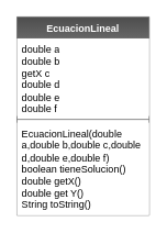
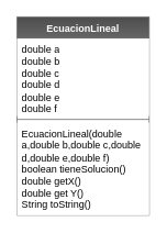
- <mxCell id="3" value="double a&lt;div&gt;&lt;span style=&quot;color: rgb(0, 0, 0);&quot;&gt;double b&lt;/span&gt;&lt;br&gt;&lt;/div&gt;&lt;div&gt;&lt;span style=&quot;color: rgb(0, 0, 0);&quot;&gt;getX c&lt;/span&gt;&lt;span style=&quot;color: rgb(0, 0, 0);&quot;&gt;&lt;br&gt;&lt;/span&gt;&lt;/div&gt;&lt;div&gt;&lt;span style=&quot;color: rgb(0, 0, 0);&quot;&gt;double d&lt;/span&gt;&lt;span style=&quot;color: rgb(0, 0, 0);&quot;&gt;&lt;br&gt;&lt;/span&gt;&lt;/div&gt;&lt;div&gt;&lt;span style=&quot;color: rgb(0, 0, 0);&quot;&gt;double e&lt;/span&gt;&lt;span style=&quot;color: rgb(0, 0, 0);&quot;&gt;&lt;br&gt;&lt;/span&gt;&lt;/div&gt;&lt;div&gt;&lt;span style=&quot;color: rgb(0, 0, 0);&quot;&gt;double f&lt;/span&gt;&lt;span style=&quot;color: rgb(0, 0, 0);&quot;&gt;&lt;br&gt;&lt;/span&gt;&lt;/div&gt;" style="text;strokeColor=none;fillColor=#FFFFFF;align=left;verticalAlign=top;spacingLeft=4;spacingRight=4;overflow=hidden;rotatable=0;points=[[0,0.5],[1,0.5]];portConstraint=eastwest;whiteSpace=wrap;html=1;" parent="2" vertex="1"><mxGeometry y="26" width="160" height="94" as="geometry" /></mxCell>
+ <mxCell id="3" value="double a&lt;div&gt;&lt;span style=&quot;color: rgb(0, 0, 0);&quot;&gt;double b&lt;/span&gt;&lt;br&gt;&lt;/div&gt;&lt;div&gt;&lt;span style=&quot;color: rgb(0, 0, 0);&quot;&gt;double c&lt;/span&gt;&lt;span style=&quot;color: rgb(0, 0, 0);&quot;&gt;&lt;br&gt;&lt;/span&gt;&lt;/div&gt;&lt;div&gt;&lt;span style=&quot;color: rgb(0, 0, 0);&quot;&gt;double d&lt;/span&gt;&lt;span style=&quot;color: rgb(0, 0, 0);&quot;&gt;&lt;br&gt;&lt;/span&gt;&lt;/div&gt;&lt;div&gt;&lt;span style=&quot;color: rgb(0, 0, 0);&quot;&gt;double e&lt;/span&gt;&lt;span style=&quot;color: rgb(0, 0, 0);&quot;&gt;&lt;br&gt;&lt;/span&gt;&lt;/div&gt;&lt;div&gt;&lt;span style=&quot;color: rgb(0, 0, 0);&quot;&gt;double f&lt;/span&gt;&lt;span style=&quot;color: rgb(0, 0, 0);&quot;&gt;&lt;br&gt;&lt;/span&gt;&lt;/div&gt;" style="text;strokeColor=none;fillColor=#FFFFFF;align=left;verticalAlign=top;spacingLeft=4;spacingRight=4;overflow=hidden;rotatable=0;points=[[0,0.5],[1,0.5]];portConstraint=eastwest;whiteSpace=wrap;html=1;" parent="2" vertex="1"><mxGeometry y="26" width="160" height="94" as="geometry" /></mxCell>
